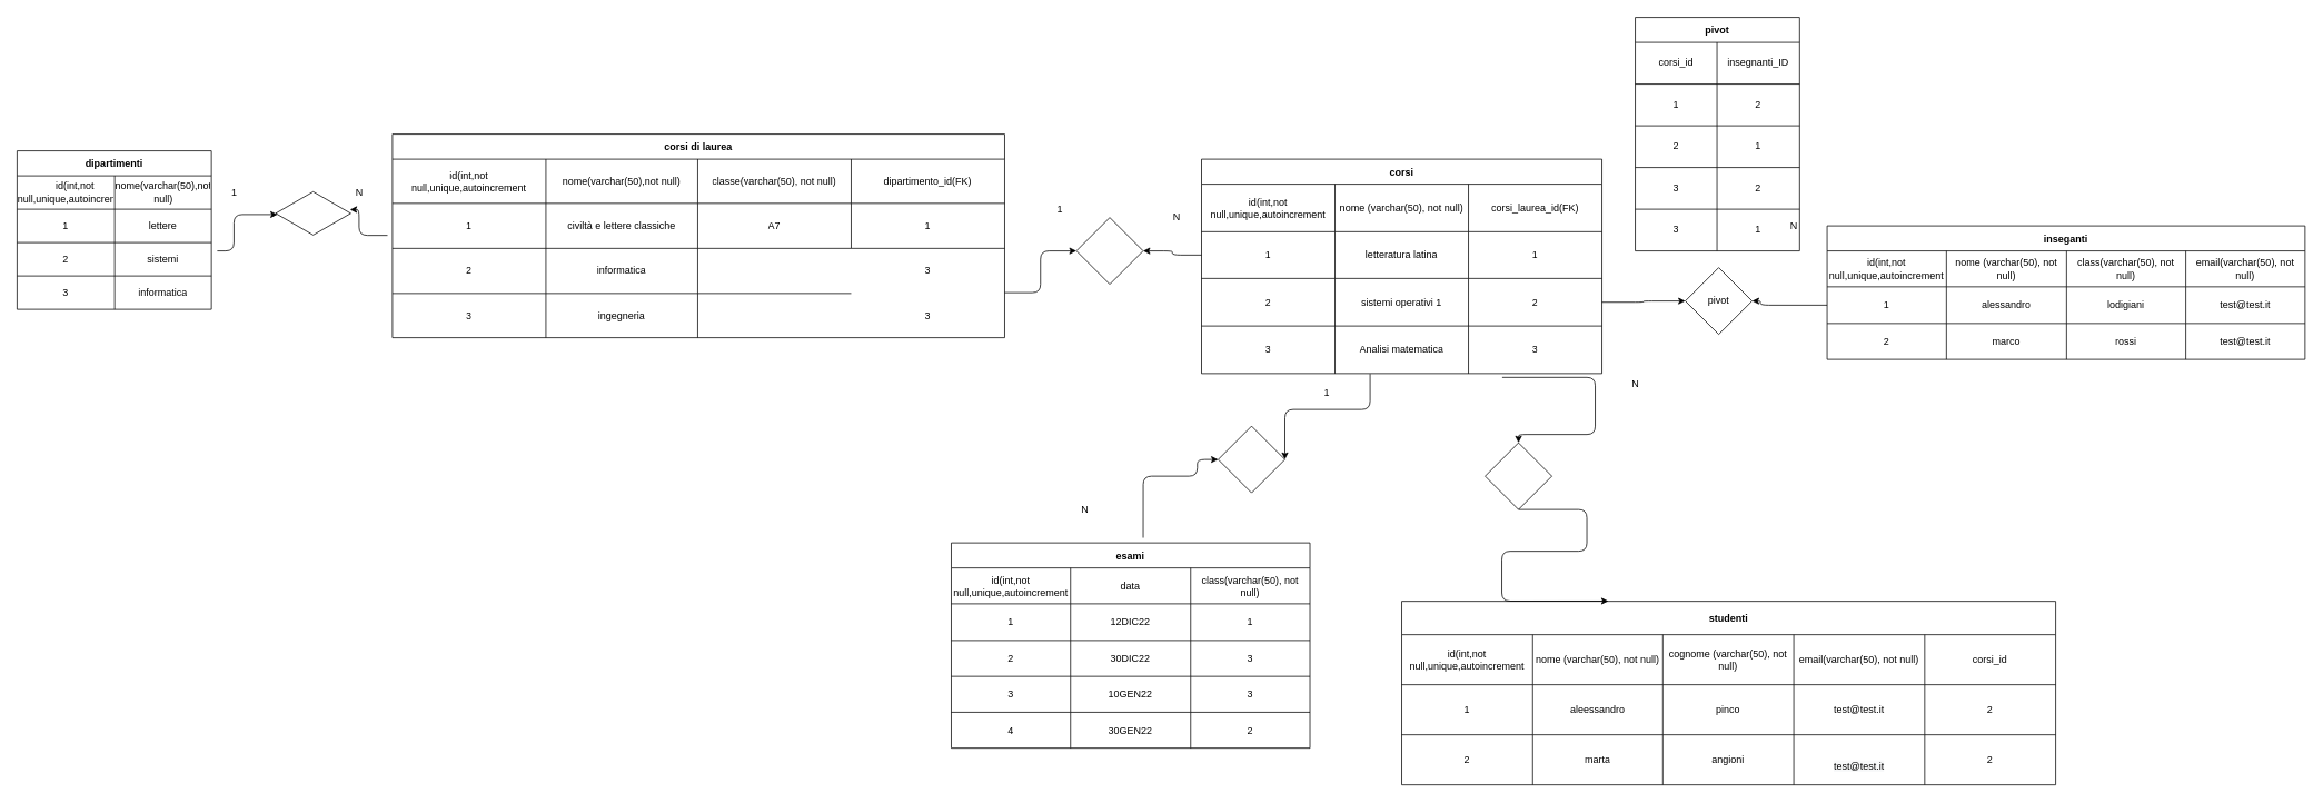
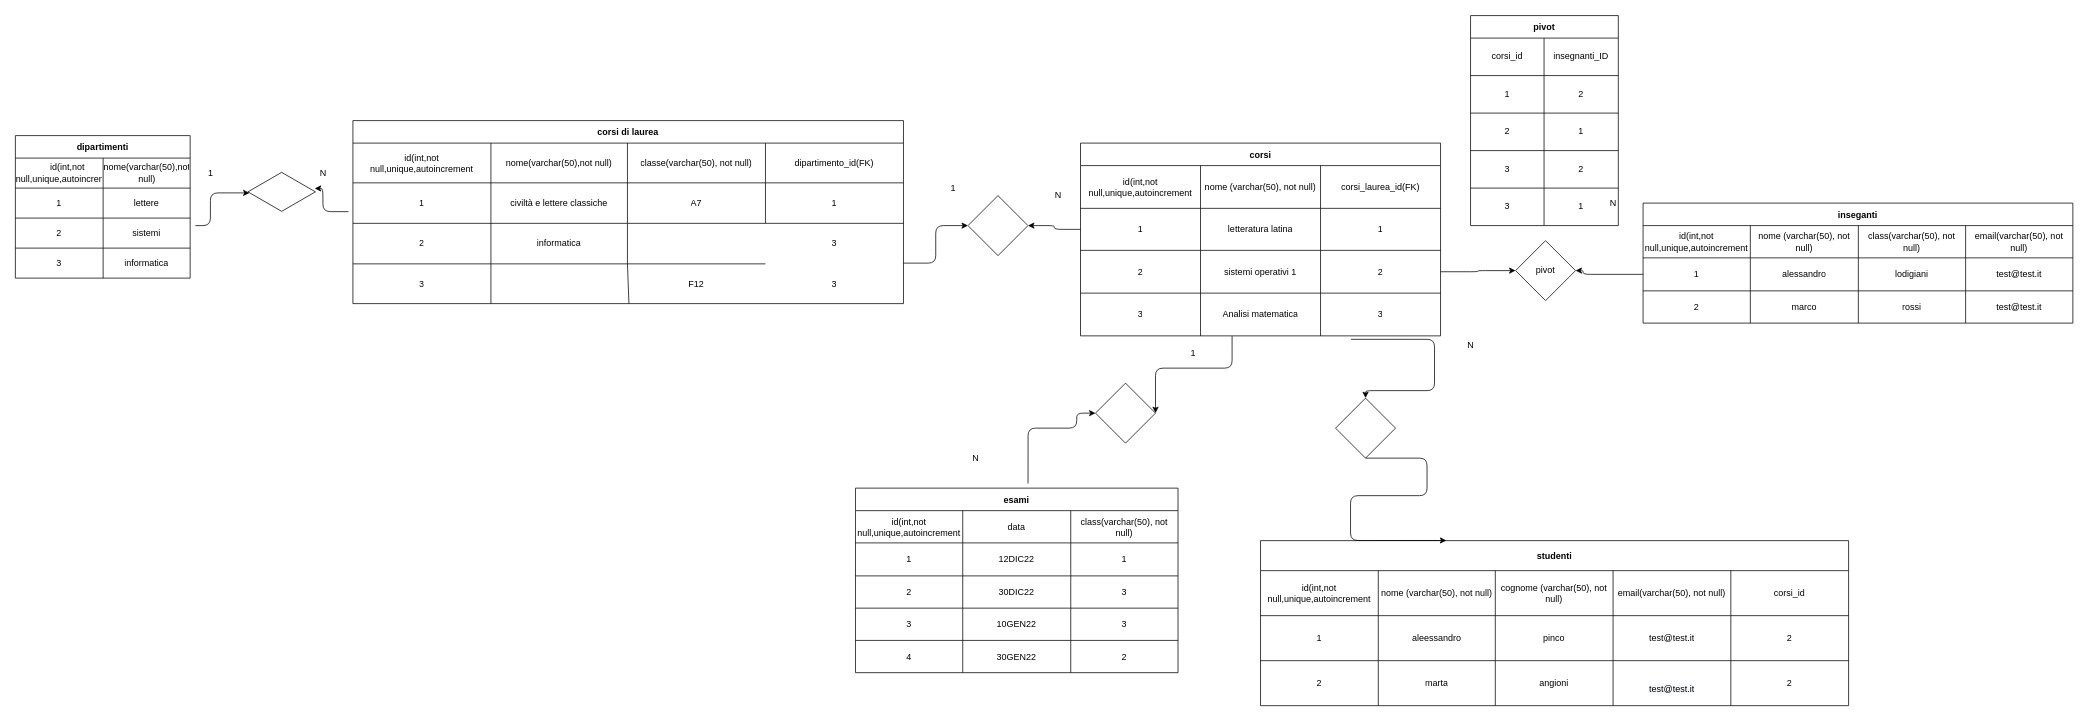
- <mxCell id="53" value="ingegneria" style="shape=partialRectangle;html=1;whiteSpace=wrap;connectable=0;fillColor=none;top=0;left=0;bottom=0;right=0;overflow=hidden;pointerEvents=1;" vertex="1" parent="51"><mxGeometry x="184" width="182" height="53" as="geometry"><mxRectangle width="182" height="53" as="alternateBounds" /></mxGeometry></mxCell>
+ <mxCell id="54" value="F12" style="shape=partialRectangle;html=1;whiteSpace=wrap;connectable=0;fillColor=none;top=0;left=0;bottom=0;right=0;overflow=hidden;pointerEvents=1;" vertex="1" parent="51"><mxGeometry x="366" width="184" height="53" as="geometry"><mxRectangle width="184" height="53" as="alternateBounds" /></mxGeometry></mxCell>
